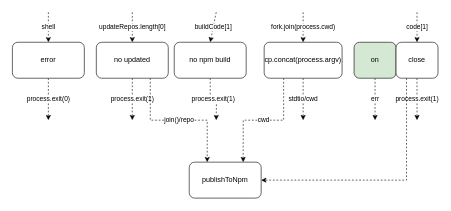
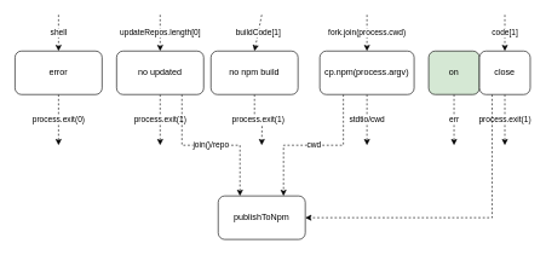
- <mxCell id="14" value="cp.concat(process.argv)" style="rounded=1;whiteSpace=wrap;html=1;" parent="1" vertex="1"><mxGeometry x="440" y="70" width="130" height="60" as="geometry" /></mxCell>
+ <mxCell id="14" value="cp.npm(process.argv)" style="rounded=1;whiteSpace=wrap;html=1;" parent="1" vertex="1"><mxGeometry x="440" y="70" width="130" height="60" as="geometry" /></mxCell>
- <mxCell id="22" value="publishToNpm" style="rounded=1;whiteSpace=wrap;html=1;" parent="1" vertex="1"><mxGeometry x="315" y="270" width="120" height="60" as="geometry" /></mxCell>
+ <mxCell id="22" value="publishToNpm" style="rounded=1;whiteSpace=wrap;html=1;" parent="1" vertex="1"><mxGeometry x="300" y="270" width="120" height="60" as="geometry" /></mxCell>
